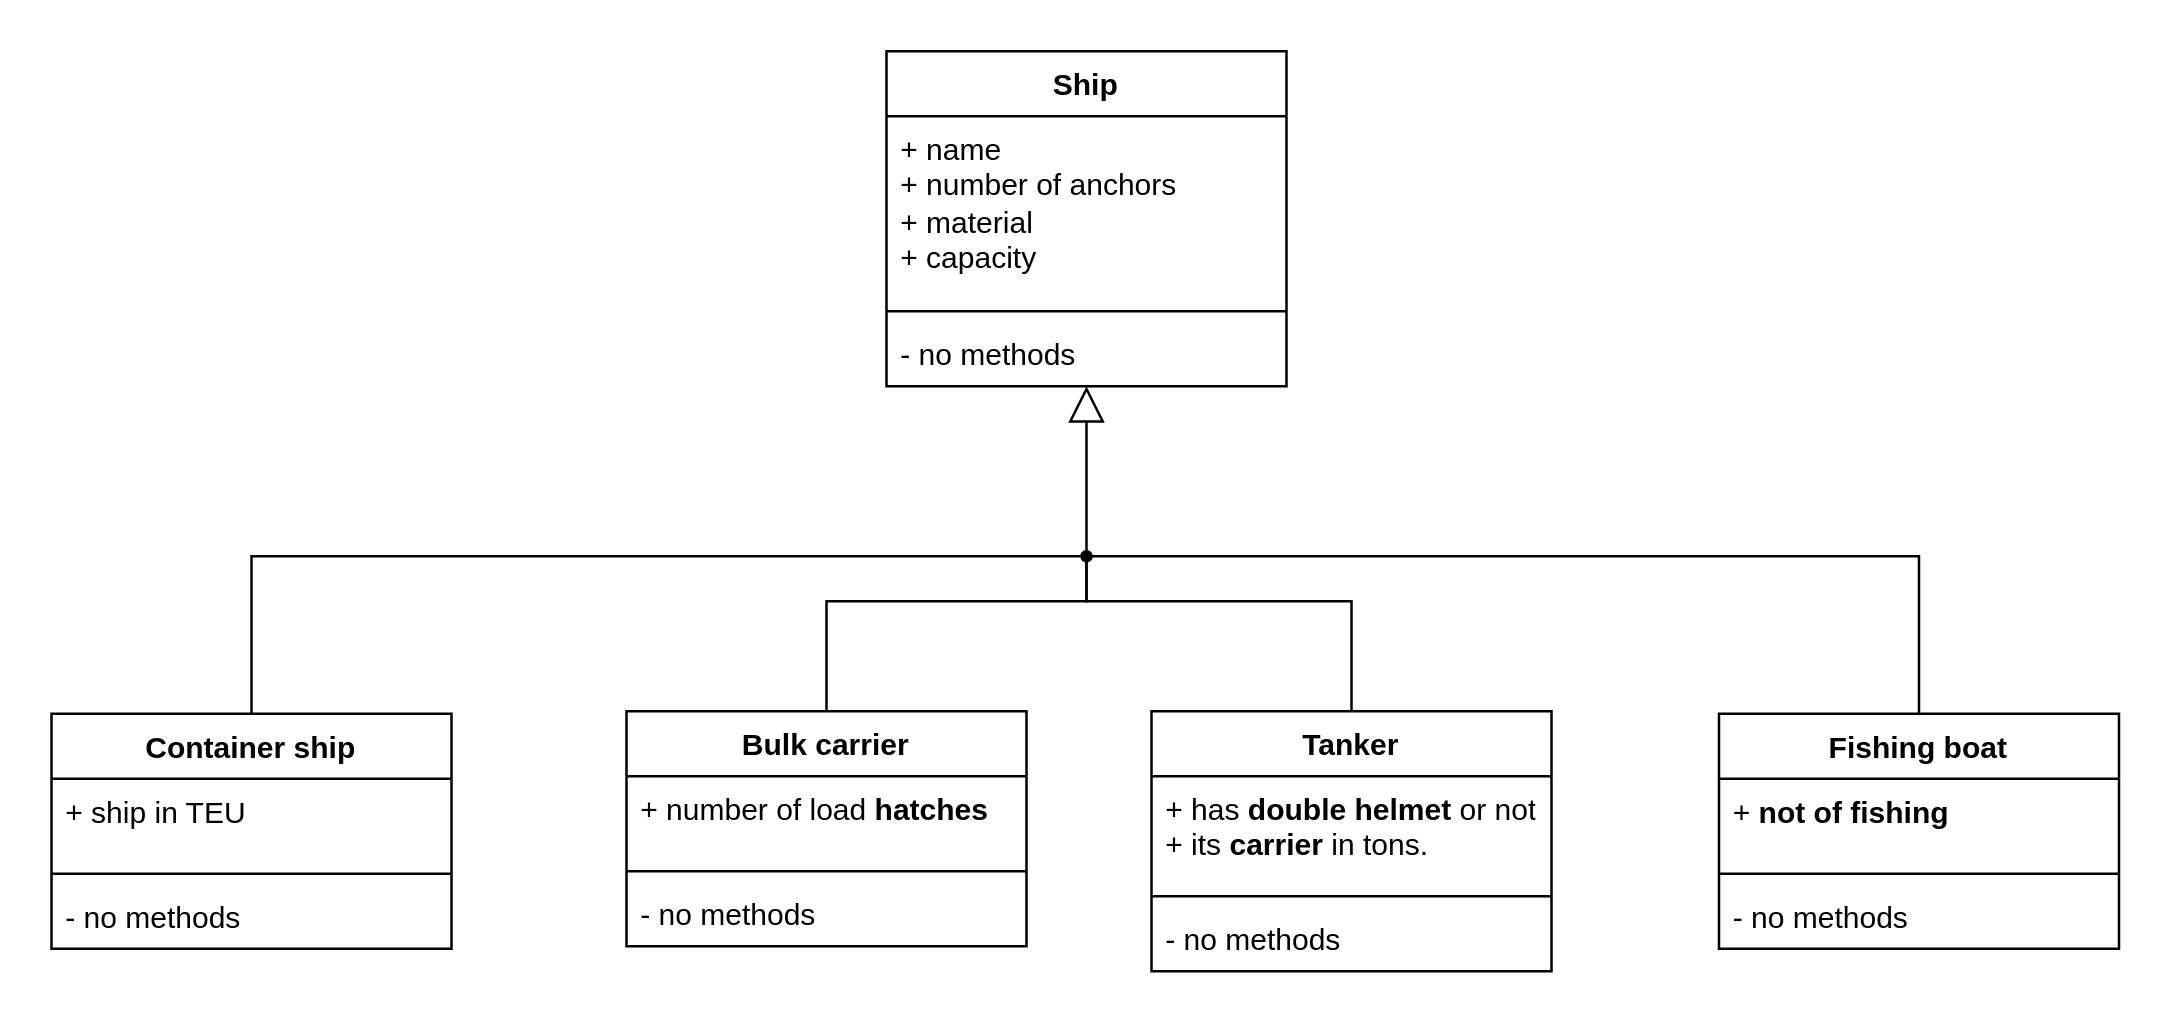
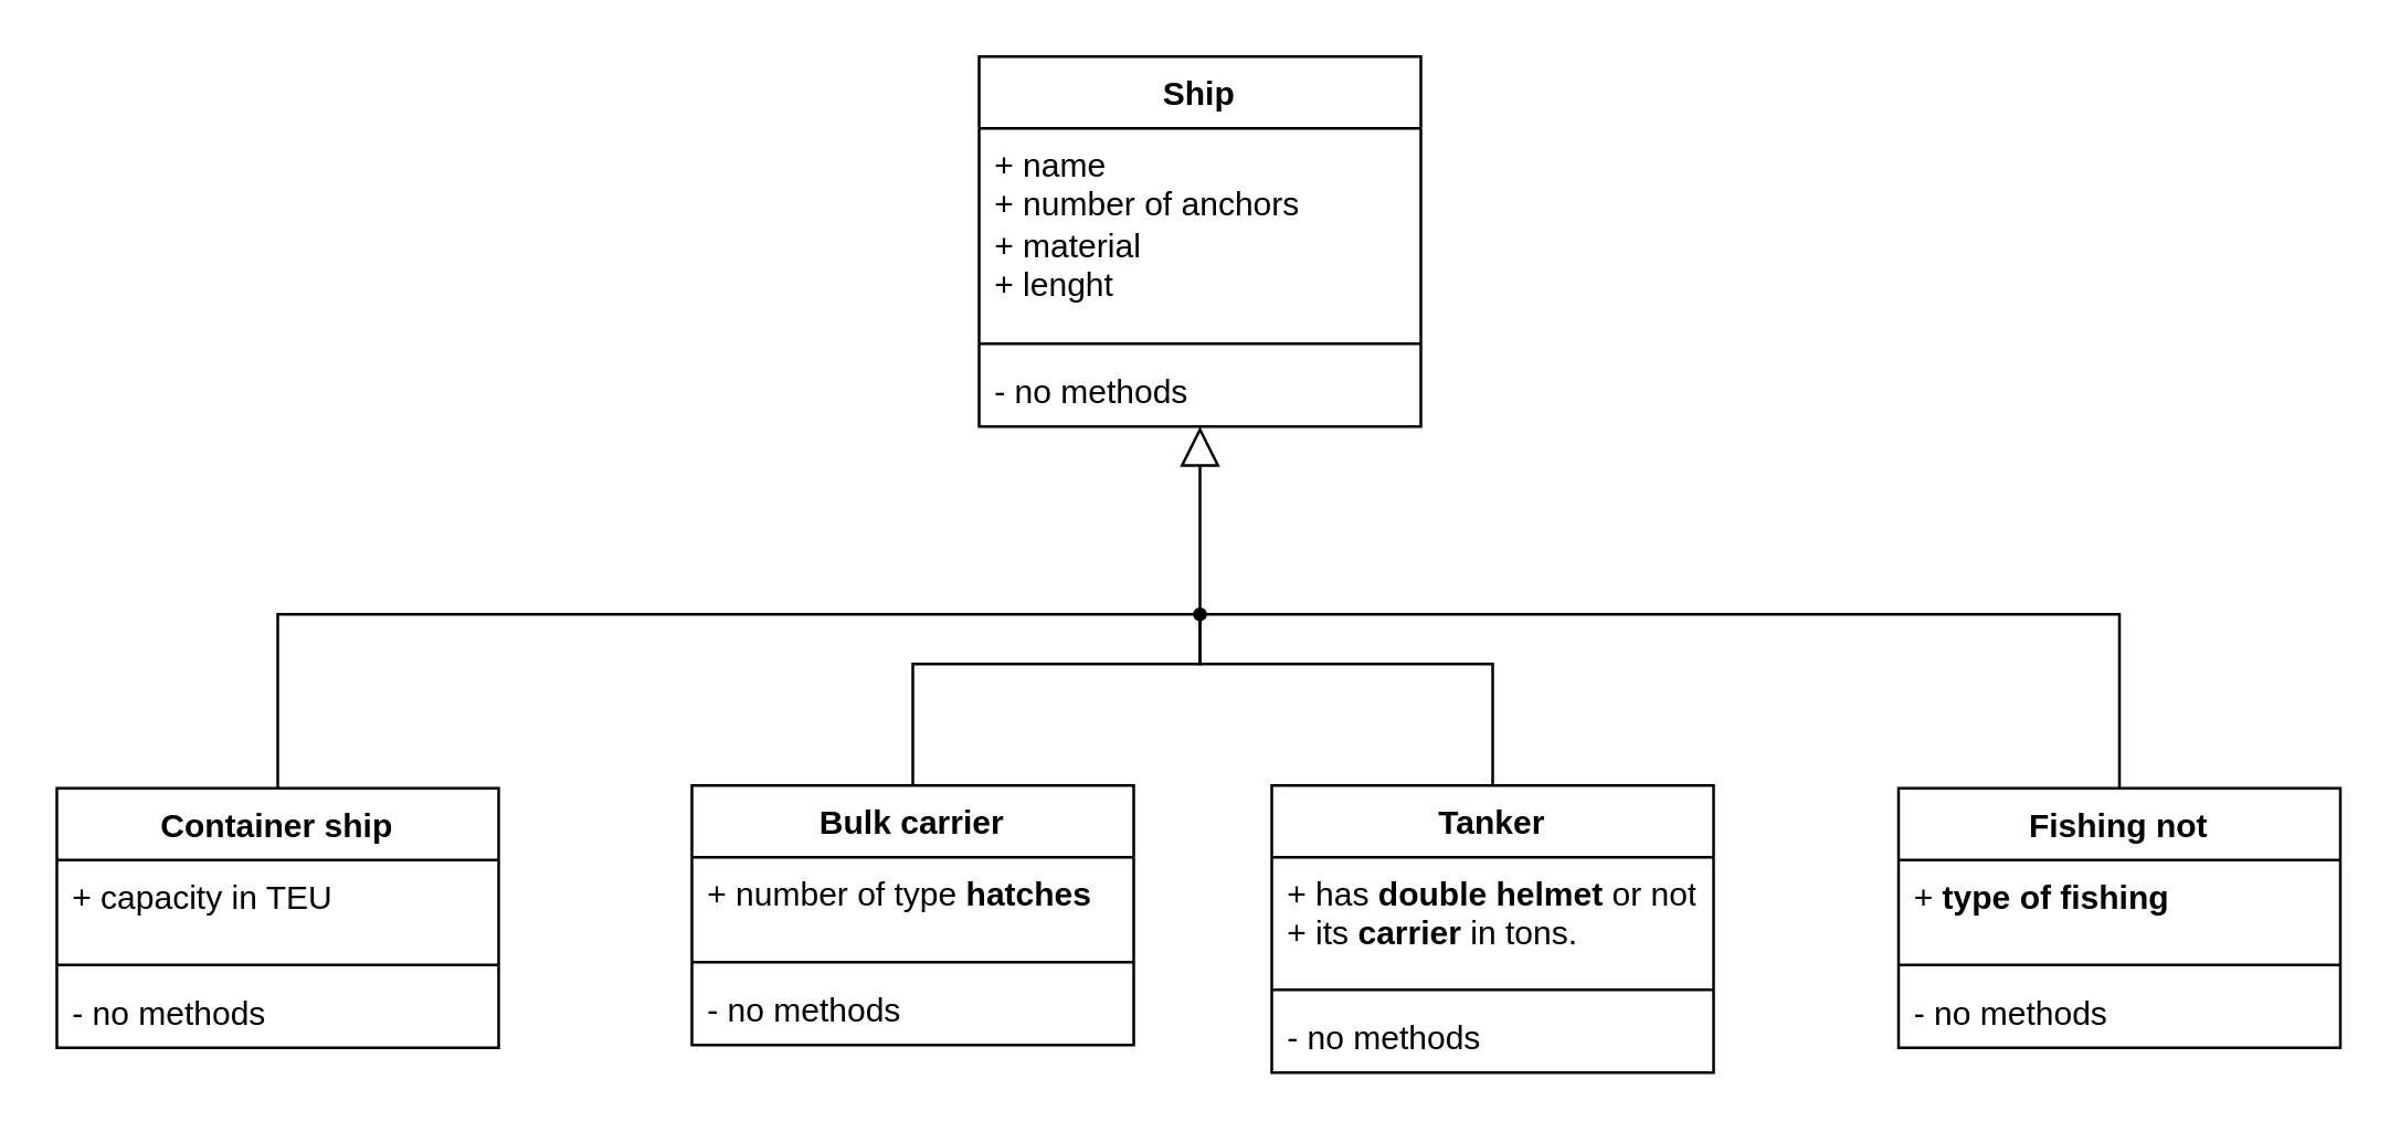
- <mxCell id="3" value="&lt;div&gt;+ name&lt;/div&gt;&lt;div&gt;+ number of anchors&lt;br&gt;&lt;/div&gt;&lt;div&gt;+ material&lt;/div&gt;&lt;div&gt;+ capacity&lt;br&gt;&lt;/div&gt;" style="text;strokeColor=none;fillColor=none;align=left;verticalAlign=top;spacingLeft=4;spacingRight=4;overflow=hidden;rotatable=0;points=[[0,0.5],[1,0.5]];portConstraint=eastwest;whiteSpace=wrap;html=1;" vertex="1" parent="2"><mxGeometry y="26" width="160" height="74" as="geometry" /></mxCell>
+ <mxCell id="3" value="&lt;div&gt;+ name&lt;/div&gt;&lt;div&gt;+ number of anchors&lt;br&gt;&lt;/div&gt;&lt;div&gt;+ material&lt;/div&gt;&lt;div&gt;+ lenght&lt;br&gt;&lt;/div&gt;" style="text;strokeColor=none;fillColor=none;align=left;verticalAlign=top;spacingLeft=4;spacingRight=4;overflow=hidden;rotatable=0;points=[[0,0.5],[1,0.5]];portConstraint=eastwest;whiteSpace=wrap;html=1;" vertex="1" parent="2"><mxGeometry y="26" width="160" height="74" as="geometry" /></mxCell>
- <mxCell id="16" value="&lt;strong&gt;Fishing boat&lt;/strong&gt;" style="swimlane;fontStyle=1;align=center;verticalAlign=top;childLayout=stackLayout;horizontal=1;startSize=26;horizontalStack=0;resizeParent=1;resizeParentMax=0;resizeLast=0;collapsible=1;marginBottom=0;whiteSpace=wrap;html=1;" vertex="1" parent="1"><mxGeometry x="687" y="285" width="160" height="94" as="geometry" /></mxCell>
+ <mxCell id="16" value="&lt;strong&gt;Fishing not&lt;/strong&gt;" style="swimlane;fontStyle=1;align=center;verticalAlign=top;childLayout=stackLayout;horizontal=1;startSize=26;horizontalStack=0;resizeParent=1;resizeParentMax=0;resizeLast=0;collapsible=1;marginBottom=0;whiteSpace=wrap;html=1;" vertex="1" parent="1"><mxGeometry x="687" y="285" width="160" height="94" as="geometry" /></mxCell>
- <mxCell id="21" value="&lt;div&gt;+ number of load &lt;strong&gt;hatches&lt;/strong&gt;&lt;/div&gt;&lt;div&gt;&lt;br&gt;&lt;/div&gt;" style="text;strokeColor=none;fillColor=none;align=left;verticalAlign=top;spacingLeft=4;spacingRight=4;overflow=hidden;rotatable=0;points=[[0,0.5],[1,0.5]];portConstraint=eastwest;whiteSpace=wrap;html=1;" vertex="1" parent="20"><mxGeometry y="26" width="160" height="34" as="geometry" /></mxCell>
+ <mxCell id="21" value="&lt;div&gt;+ number of type &lt;strong&gt;hatches&lt;/strong&gt;&lt;/div&gt;&lt;div&gt;&lt;br&gt;&lt;/div&gt;" style="text;strokeColor=none;fillColor=none;align=left;verticalAlign=top;spacingLeft=4;spacingRight=4;overflow=hidden;rotatable=0;points=[[0,0.5],[1,0.5]];portConstraint=eastwest;whiteSpace=wrap;html=1;" vertex="1" parent="20"><mxGeometry y="26" width="160" height="34" as="geometry" /></mxCell>
- <mxCell id="7" value="&lt;div&gt;+ ship in TEU&lt;/div&gt;&lt;div&gt;&lt;br&gt;&lt;/div&gt;" style="text;strokeColor=none;fillColor=none;align=left;verticalAlign=top;spacingLeft=4;spacingRight=4;overflow=hidden;rotatable=0;points=[[0,0.5],[1,0.5]];portConstraint=eastwest;whiteSpace=wrap;html=1;" vertex="1" parent="6"><mxGeometry y="26" width="160" height="34" as="geometry" /></mxCell>
+ <mxCell id="7" value="&lt;div&gt;+ capacity in TEU&lt;/div&gt;&lt;div&gt;&lt;br&gt;&lt;/div&gt;" style="text;strokeColor=none;fillColor=none;align=left;verticalAlign=top;spacingLeft=4;spacingRight=4;overflow=hidden;rotatable=0;points=[[0,0.5],[1,0.5]];portConstraint=eastwest;whiteSpace=wrap;html=1;" vertex="1" parent="6"><mxGeometry y="26" width="160" height="34" as="geometry" /></mxCell>
- <mxCell id="17" value="&lt;div&gt;+  &lt;strong&gt;not of fishing&lt;/strong&gt;&lt;br&gt;&lt;/div&gt;&lt;div&gt;&lt;br&gt;&lt;/div&gt;" style="text;strokeColor=none;fillColor=none;align=left;verticalAlign=top;spacingLeft=4;spacingRight=4;overflow=hidden;rotatable=0;points=[[0,0.5],[1,0.5]];portConstraint=eastwest;whiteSpace=wrap;html=1;" vertex="1" parent="16"><mxGeometry y="26" width="160" height="34" as="geometry" /></mxCell>
+ <mxCell id="17" value="&lt;div&gt;+  &lt;strong&gt;type of fishing&lt;/strong&gt;&lt;br&gt;&lt;/div&gt;&lt;div&gt;&lt;br&gt;&lt;/div&gt;" style="text;strokeColor=none;fillColor=none;align=left;verticalAlign=top;spacingLeft=4;spacingRight=4;overflow=hidden;rotatable=0;points=[[0,0.5],[1,0.5]];portConstraint=eastwest;whiteSpace=wrap;html=1;" vertex="1" parent="16"><mxGeometry y="26" width="160" height="34" as="geometry" /></mxCell>
